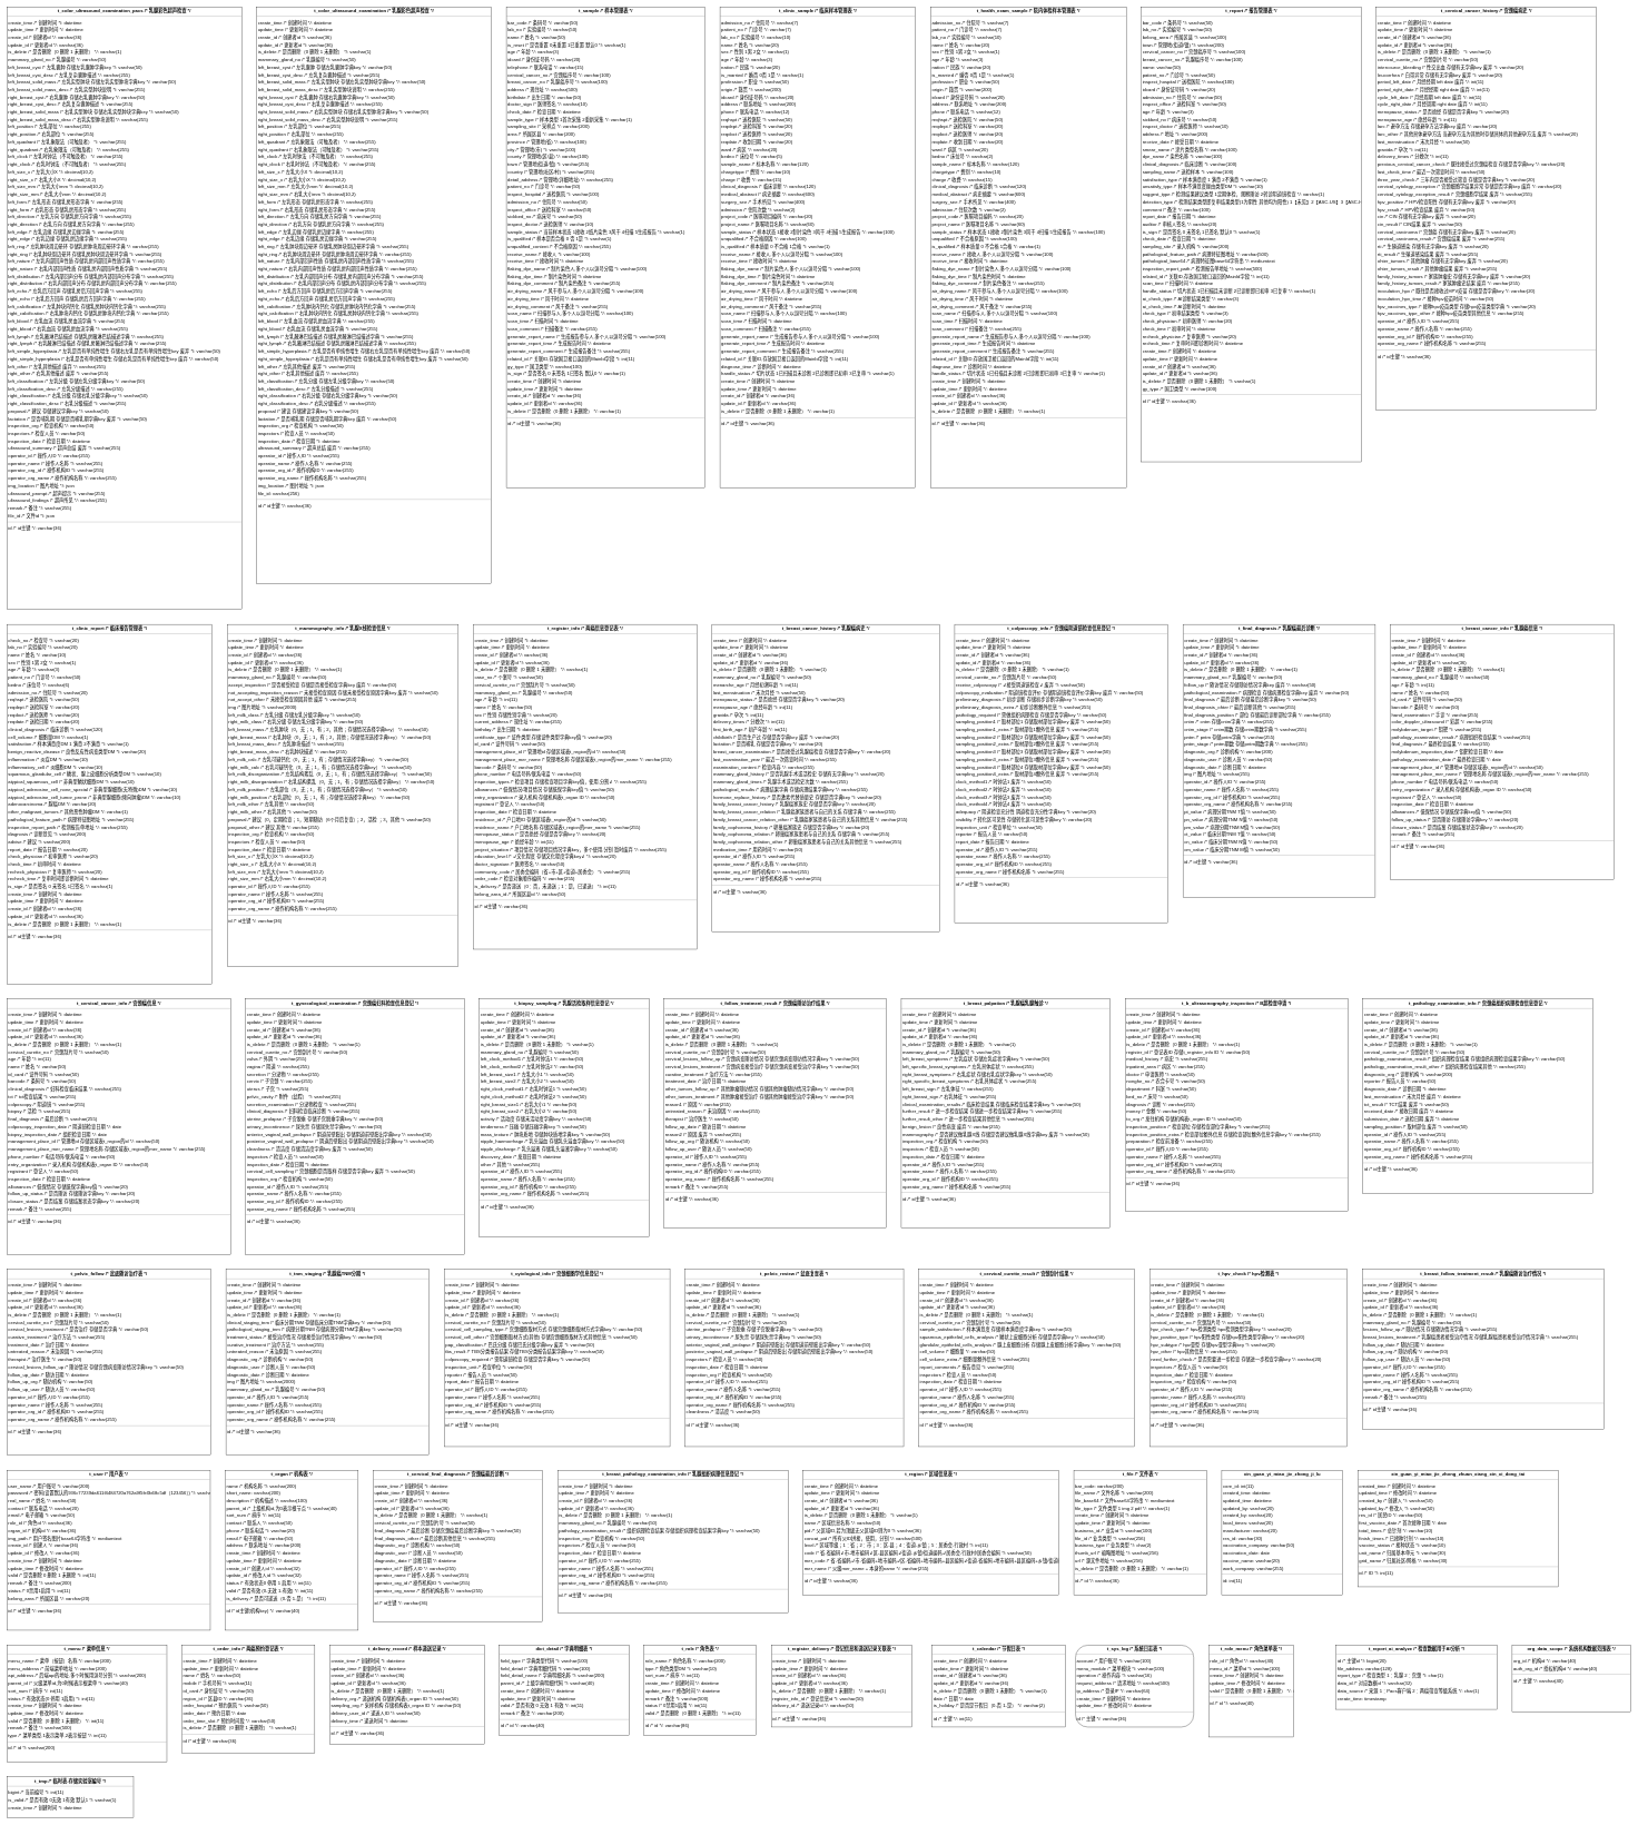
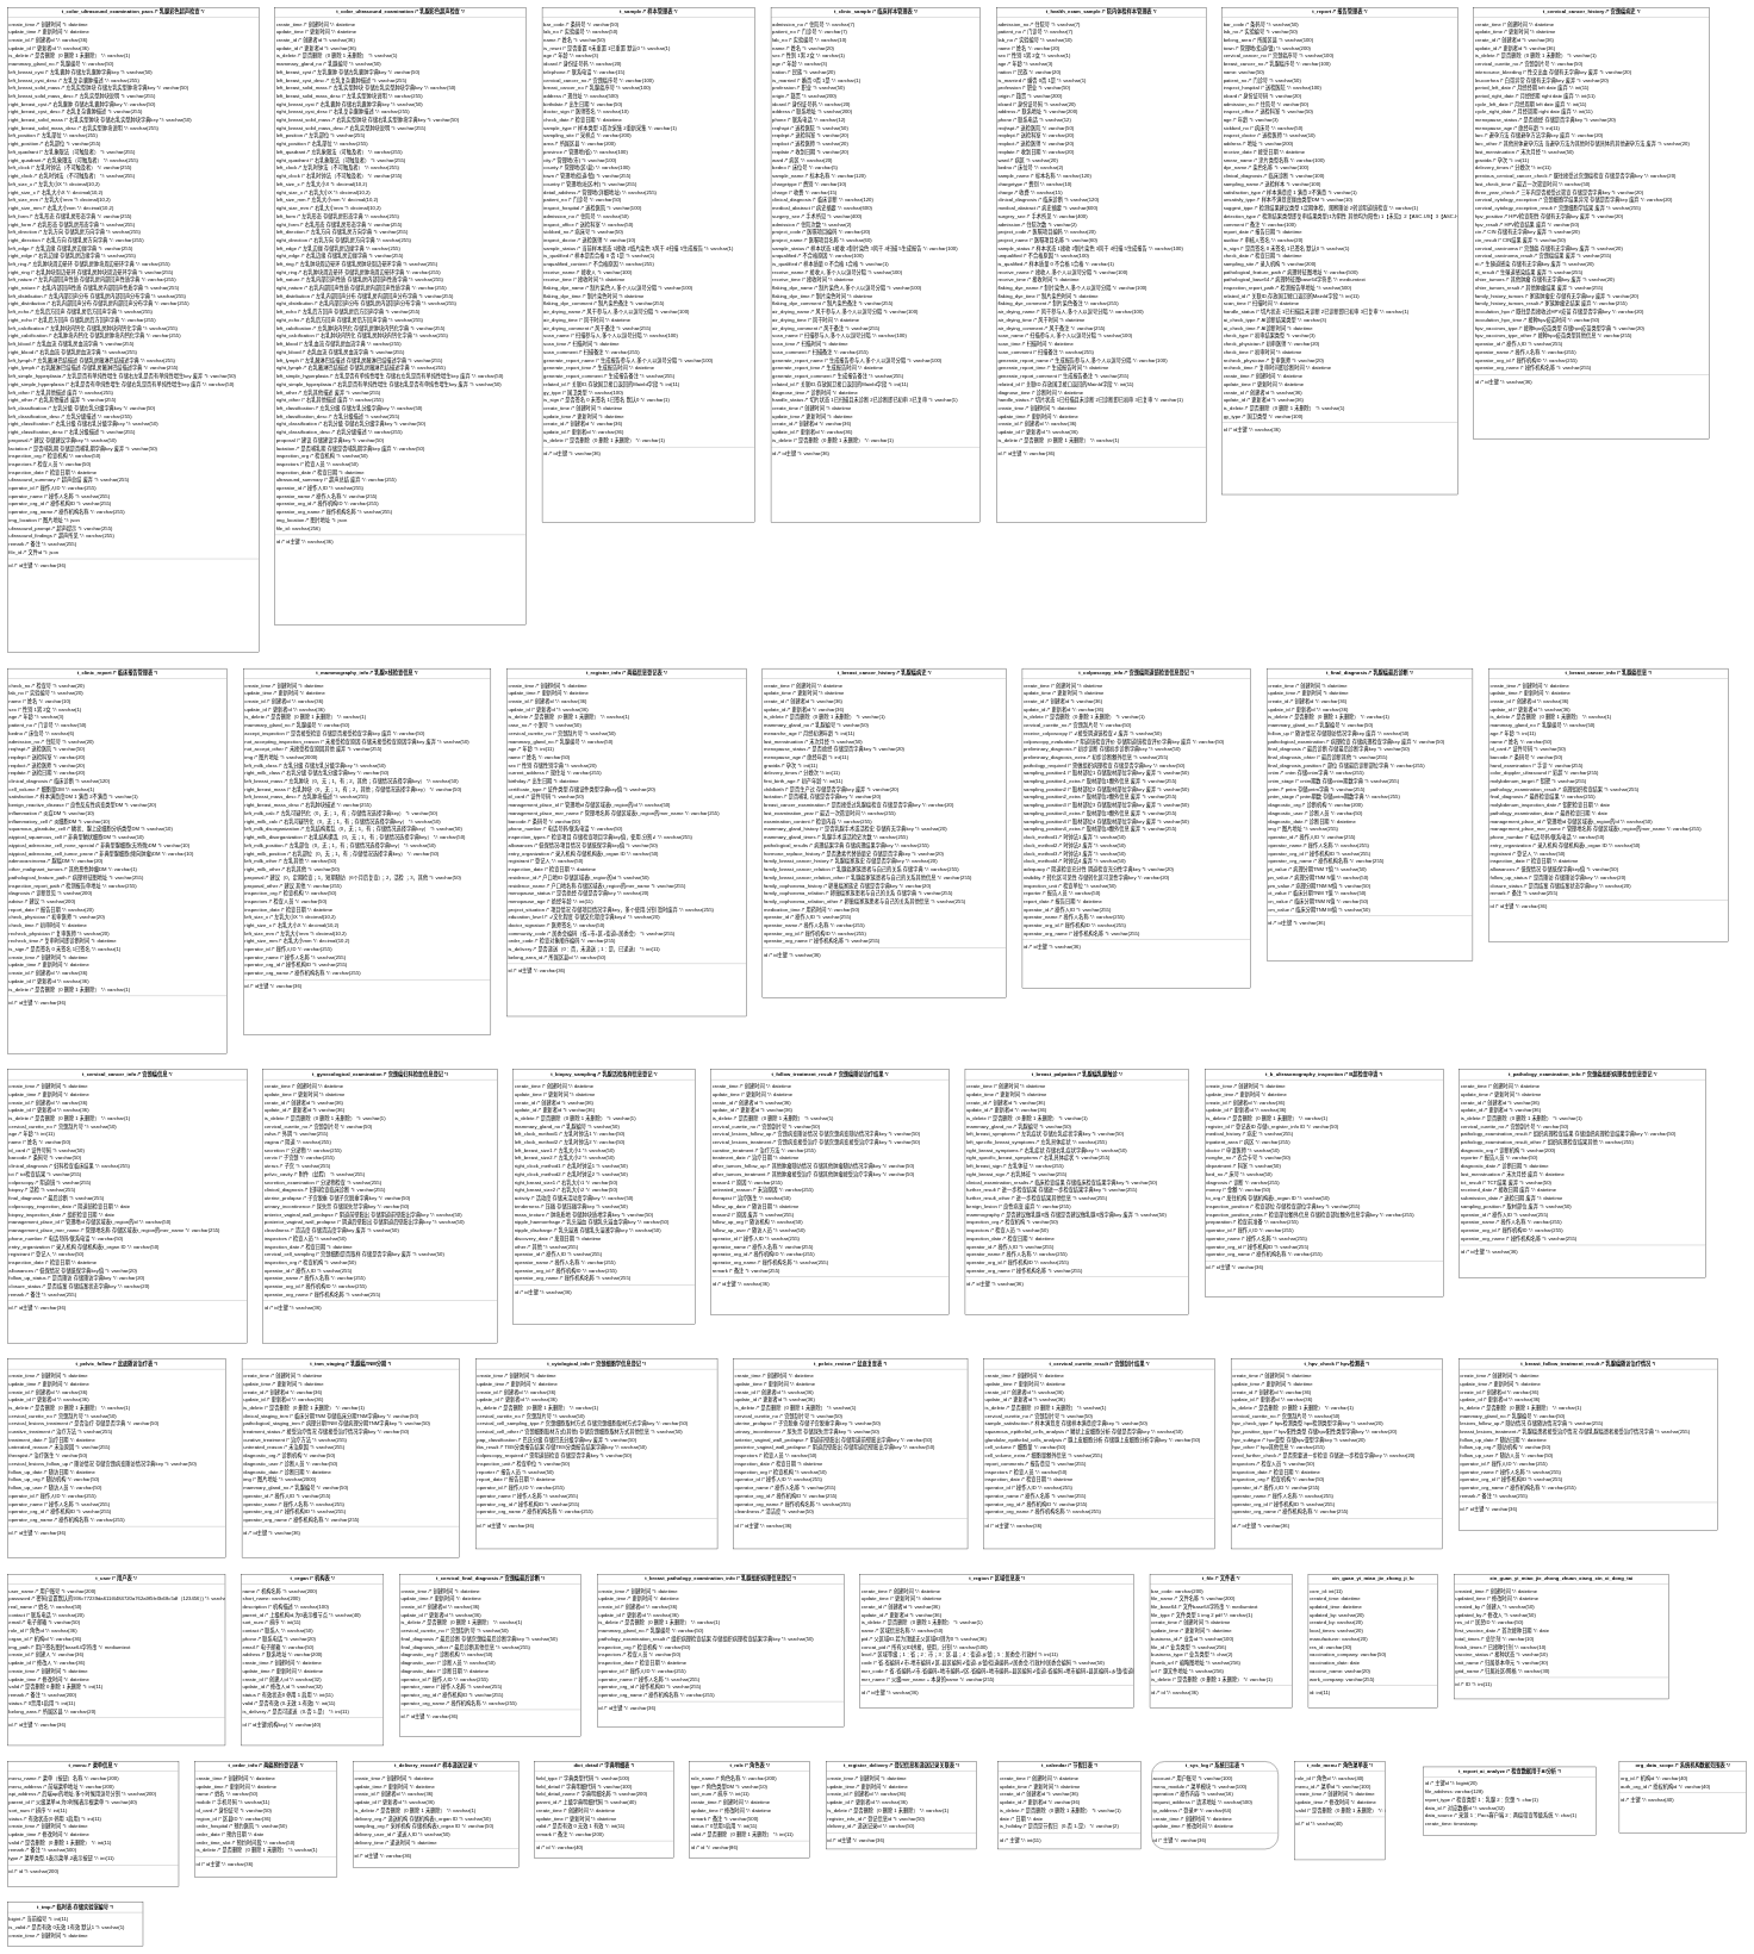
- <mxCell id="40" value="&lt;p style=&quot;margin:0px;margin-top:4px;text-align:center;&quot;&gt;&lt;b&gt;t_report_ai_analyze  /* 检查数据用于AI分析 */&lt;/b&gt;&lt;/p&gt;&lt;hr size=&quot;1&quot;/&gt;&lt;p style=&quot;margin:0 0 0 4px;line-height:1.6;&quot;&gt; id  /* 主键id */: bigint(20)&lt;br/&gt; file_address: varchar(128)&lt;br/&gt; report_type  /* 检查类型 1：乳腺 2：宫颈 */: char(1)&lt;br/&gt; data_id  /* 对应数据id */: varchar(32)&lt;br/&gt; data_source  /* 来源 1：Pacs客户端 2：两癌筛查等级系统 */: char(1)&lt;br/&gt; create_time: timestamp&lt;/p&gt;" style="verticalAlign=top;align=left;overflow=fill;fontSize=14;fontFamily=Helvetica;html=1;rounded=0;shadow=0;comic=0;labelBackgroundColor=none;strokeWidth=1;" parent="1" vertex="1"><mxGeometry x="4002" y="4928" width="482" height="192" as="geometry" /></mxCell>
+ <mxCell id="40" value="&lt;p style=&quot;margin:0px;margin-top:4px;text-align:center;&quot;&gt;&lt;b&gt;t_report_ai_analyze  /* 检查数据用于AI分析 */&lt;/b&gt;&lt;/p&gt;&lt;hr size=&quot;1&quot;/&gt;&lt;p style=&quot;margin:0 0 0 4px;line-height:1.6;&quot;&gt; id  /* 主键id */: bigint(20)&lt;br/&gt; file_address: varchar(128)&lt;br/&gt; report_type  /* 检查类型 1：乳腺 2：宫颈 */: char(1)&lt;br/&gt; data_id  /* 对应数据id */: varchar(32)&lt;br/&gt; data_source  /* 来源 1：Pacs客户端 2：两癌筛查等级系统 */: char(1)&lt;br/&gt; create_time: timestamp&lt;/p&gt;" style="verticalAlign=top;align=left;overflow=fill;fontSize=14;fontFamily=Helvetica;html=1;rounded=0;shadow=0;comic=0;labelBackgroundColor=none;strokeWidth=1;" parent="1" vertex="1"><mxGeometry x="3982" y="4943" width="482" height="192" as="geometry" /></mxCell>
